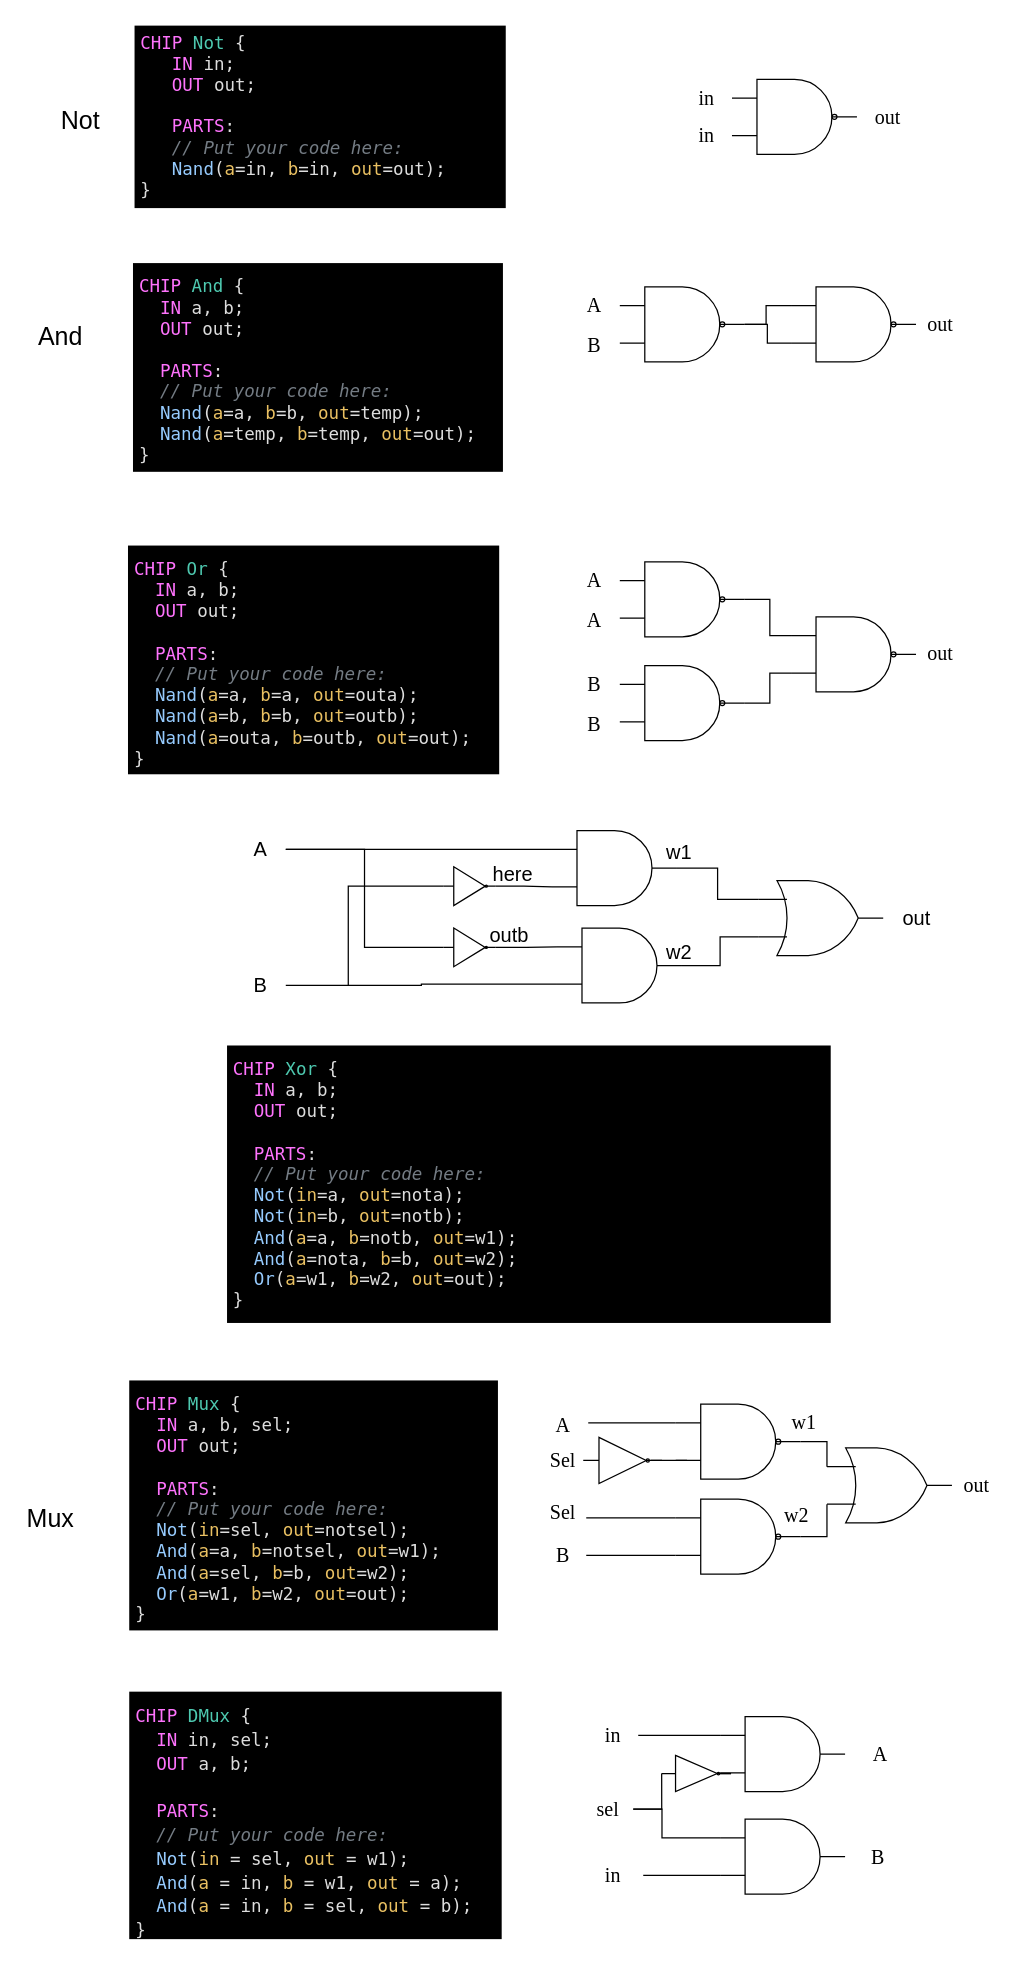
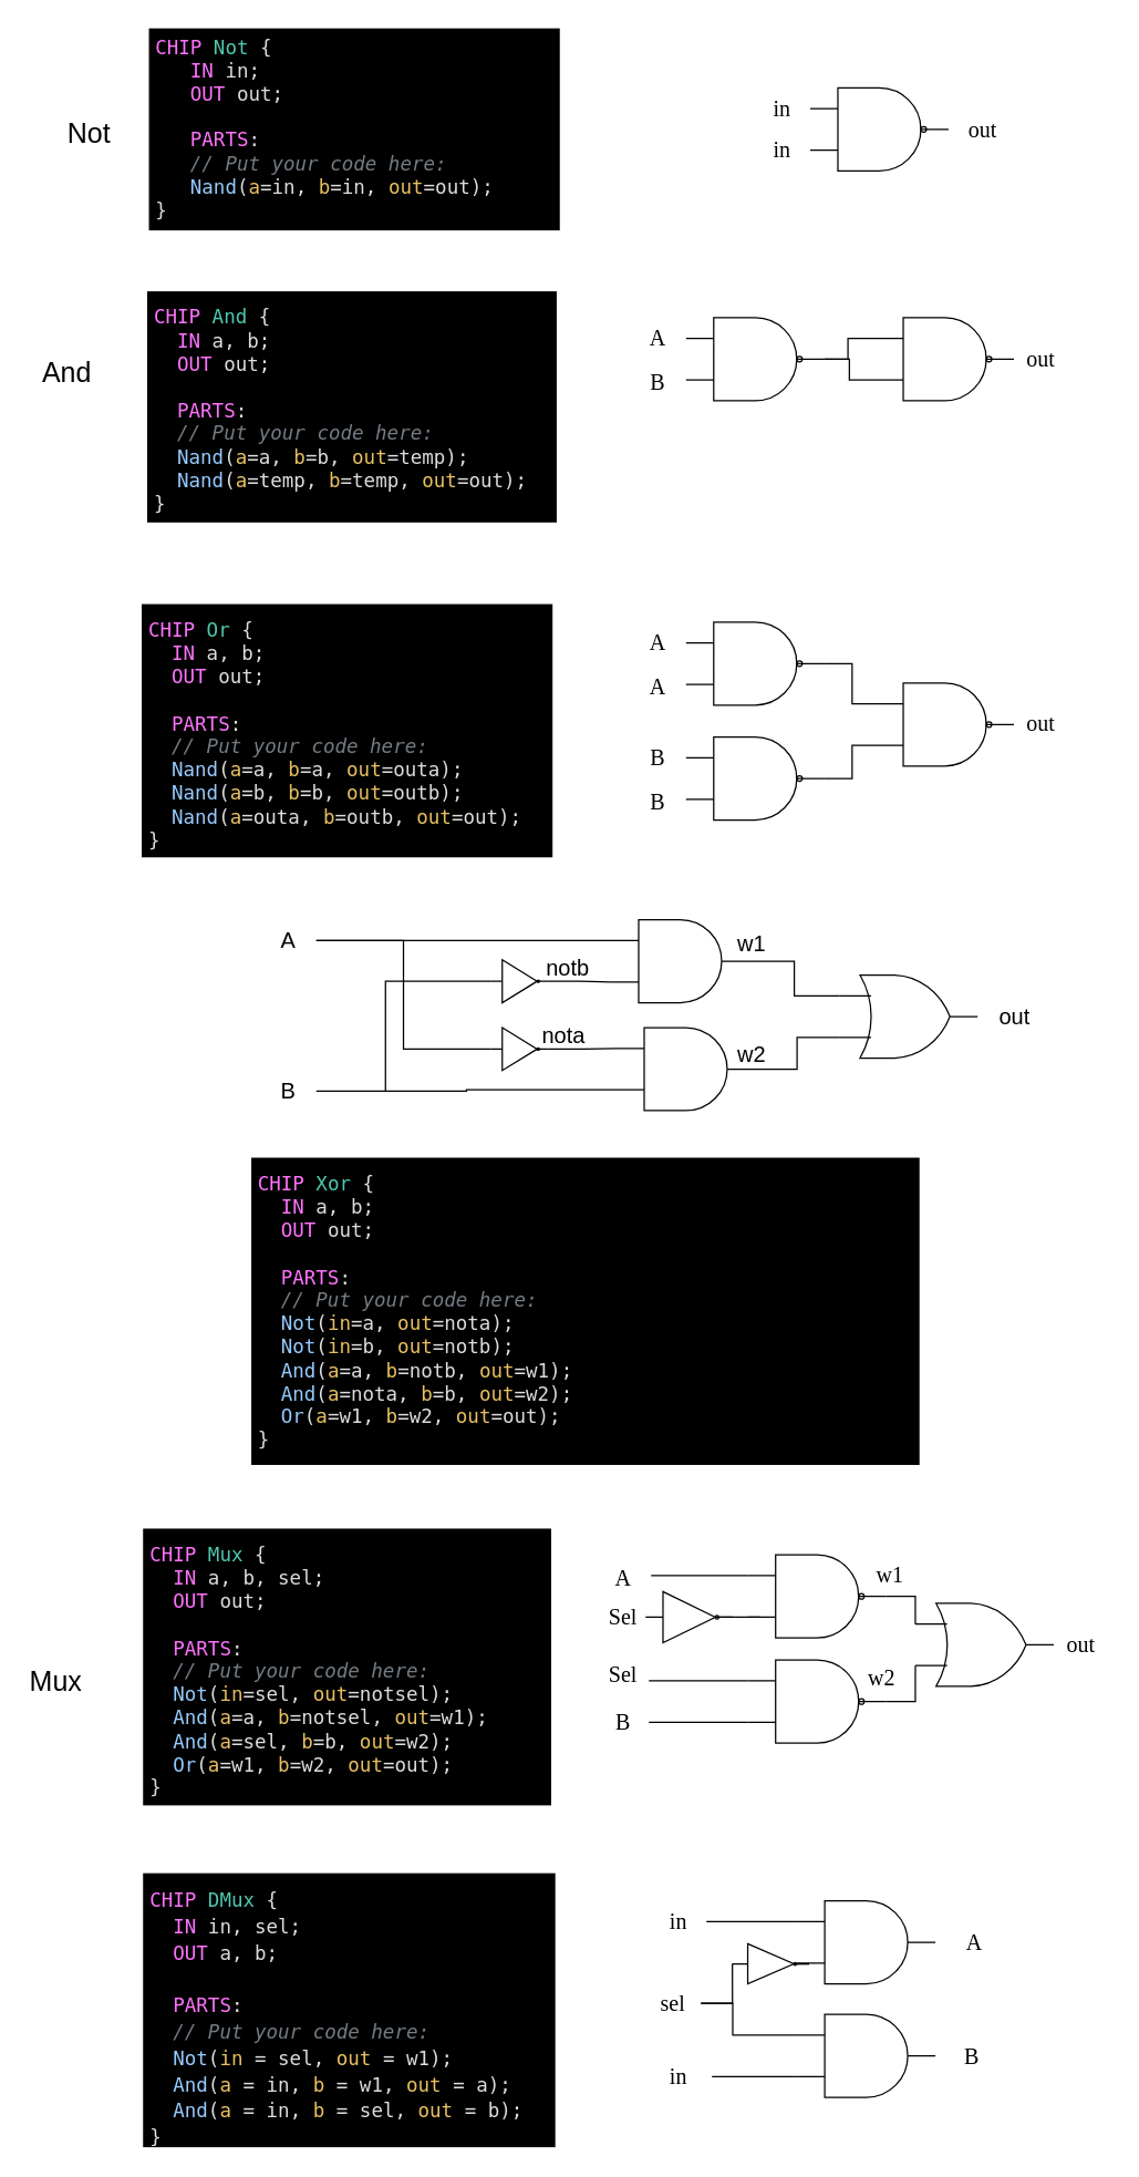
- <mxCell id="62" value="here" style="text;html=1;strokeColor=none;fillColor=none;align=center;verticalAlign=middle;whiteSpace=wrap;rounded=0;fontSize=16;" vertex="1" parent="1"><mxGeometry x="389.5" y="689" width="40" height="20" as="geometry" /></mxCell>
+ <mxCell id="62" value="notb" style="text;html=1;strokeColor=none;fillColor=none;align=center;verticalAlign=middle;whiteSpace=wrap;rounded=0;fontSize=16;" vertex="1" parent="1"><mxGeometry x="389.5" y="689" width="40" height="20" as="geometry" /></mxCell>
- <mxCell id="63" value="outb" style="text;html=1;strokeColor=none;fillColor=none;align=center;verticalAlign=middle;whiteSpace=wrap;rounded=0;fontSize=16;" vertex="1" parent="1"><mxGeometry x="387" y="738" width="40" height="20" as="geometry" /></mxCell>
+ <mxCell id="63" value="nota" style="text;html=1;strokeColor=none;fillColor=none;align=center;verticalAlign=middle;whiteSpace=wrap;rounded=0;fontSize=16;" vertex="1" parent="1"><mxGeometry x="387" y="738" width="40" height="20" as="geometry" /></mxCell>
